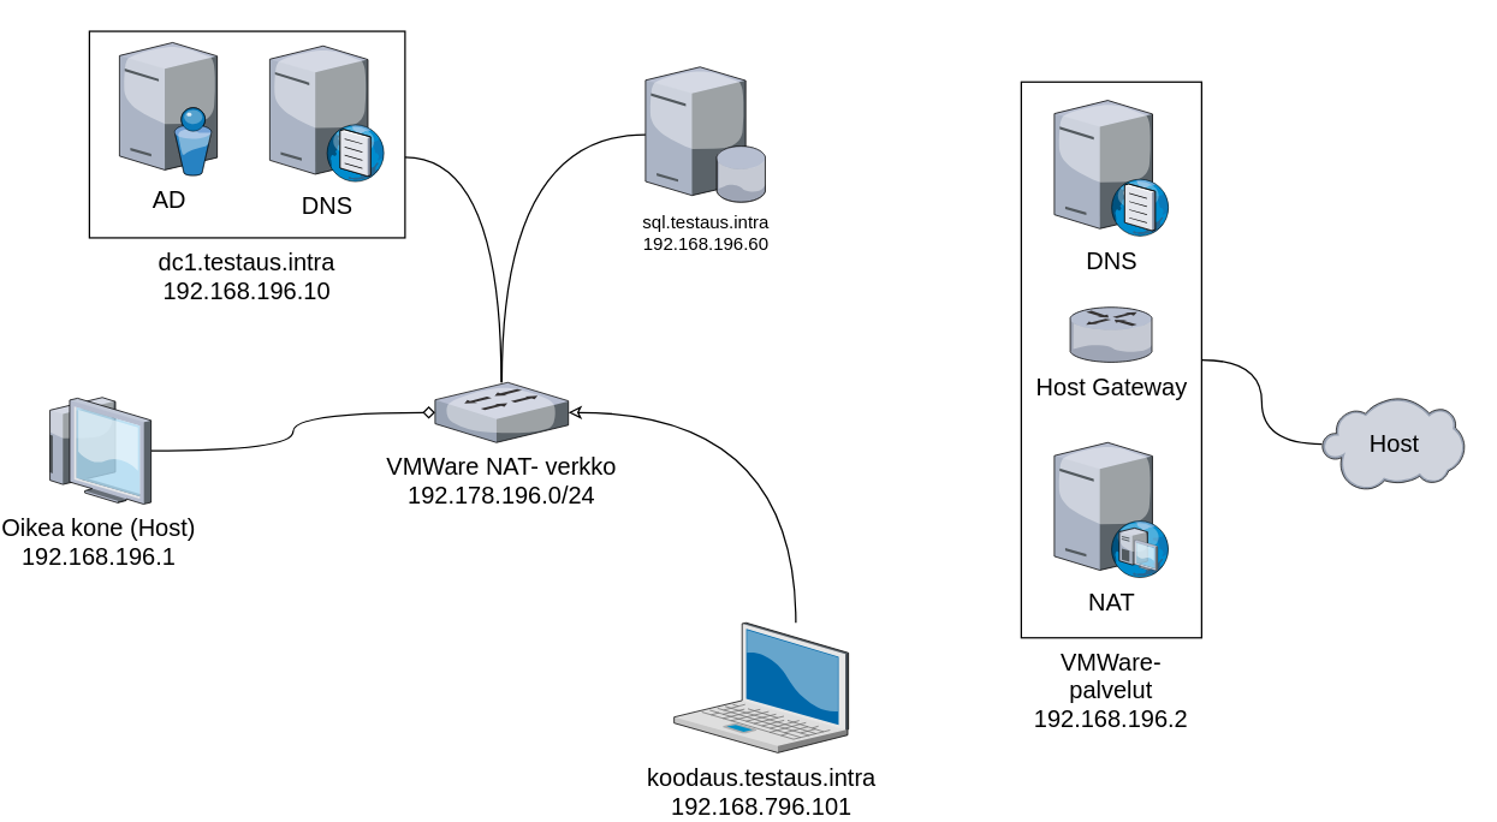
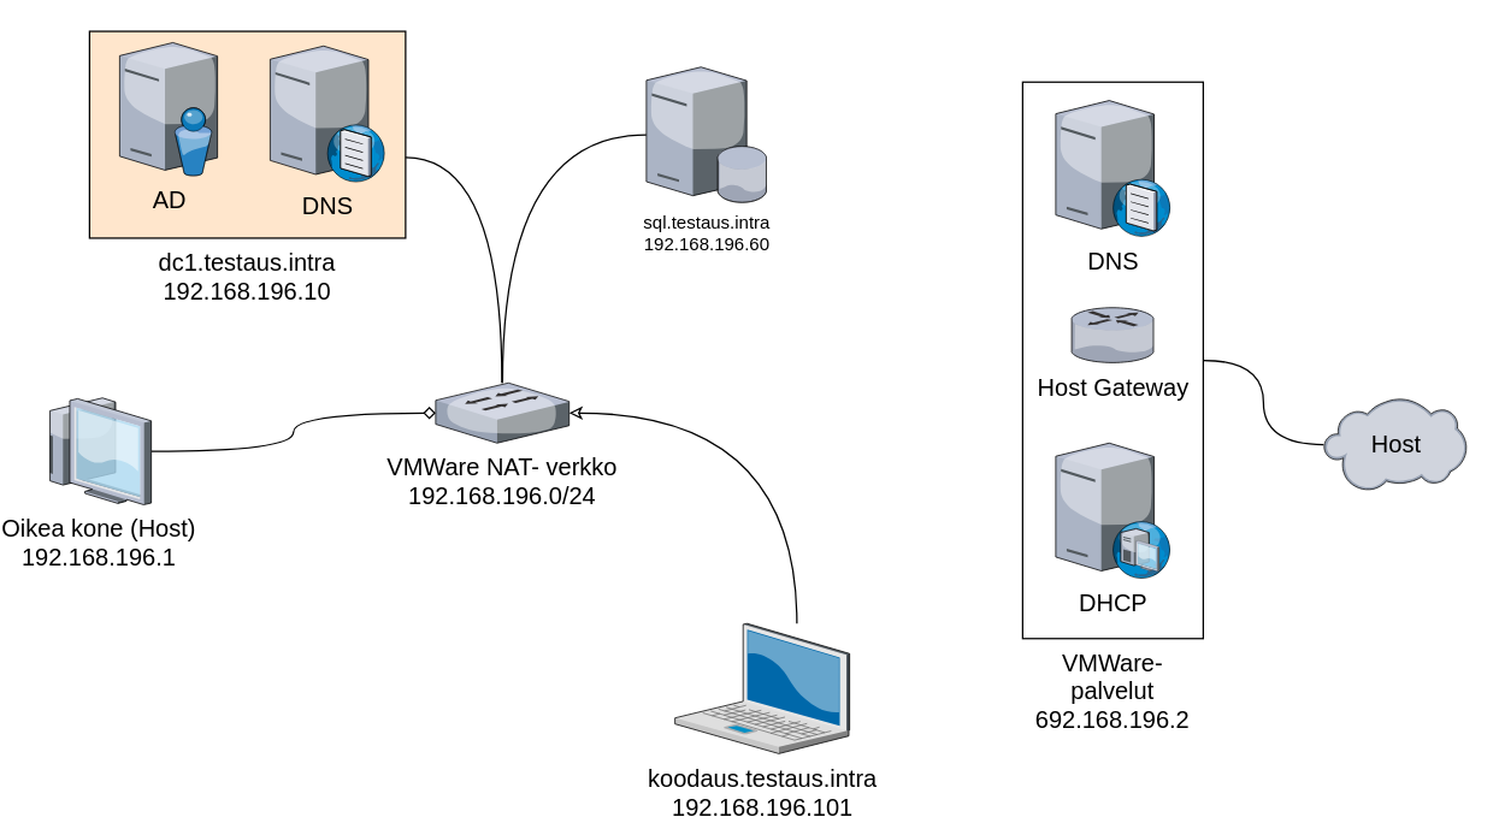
- <mxCell id="12" value="dc1.testaus.intra&lt;br&gt;192.168.196.10" style="rounded=0;whiteSpace=wrap;html=1;fontSize=16;labelPosition=center;verticalLabelPosition=bottom;align=center;verticalAlign=top;" vertex="1" parent="11"><mxGeometry width="210" height="137.5" as="geometry" /></mxCell>
+ <mxCell id="12" value="dc1.testaus.intra&lt;br&gt;192.168.196.10" style="rounded=0;whiteSpace=wrap;html=1;fontSize=16;labelPosition=center;verticalLabelPosition=bottom;align=center;verticalAlign=top;fillColor=#ffe6cc;" vertex="1" parent="11"><mxGeometry width="210" height="137.5" as="geometry" /></mxCell>
- <mxCell id="15" value="VMWare NAT- verkko&lt;br&gt;192.178.196.0/24&lt;br&gt;" style="verticalLabelPosition=bottom;aspect=fixed;html=1;verticalAlign=top;strokeColor=none;align=center;outlineConnect=0;shape=mxgraph.citrix.switch;fontSize=16;" vertex="1" parent="1"><mxGeometry x="280" y="254" width="88.67" height="40" as="geometry" /></mxCell>
+ <mxCell id="15" value="VMWare NAT- verkko&lt;br&gt;192.168.196.0/24&lt;br&gt;" style="verticalLabelPosition=bottom;aspect=fixed;html=1;verticalAlign=top;strokeColor=none;align=center;outlineConnect=0;shape=mxgraph.citrix.switch;fontSize=16;" vertex="1" parent="1"><mxGeometry x="280" y="254" width="88.67" height="40" as="geometry" /></mxCell>
- <mxCell id="10" value="NAT" style="verticalLabelPosition=bottom;aspect=fixed;html=1;verticalAlign=top;strokeColor=none;align=center;outlineConnect=0;shape=mxgraph.citrix.dhcp_server;fontSize=16;" vertex="1" parent="6"><mxGeometry x="22" y="240" width="76" height="90" as="geometry" /></mxCell>
+ <mxCell id="10" value="DHCP" style="verticalLabelPosition=bottom;aspect=fixed;html=1;verticalAlign=top;strokeColor=none;align=center;outlineConnect=0;shape=mxgraph.citrix.dhcp_server;fontSize=16;" vertex="1" parent="6"><mxGeometry x="22" y="240" width="76" height="90" as="geometry" /></mxCell>
- <mxCell id="7" value="VMWare-palvelut&lt;br&gt;192.168.196.2" style="rounded=0;whiteSpace=wrap;html=1;fontSize=16;labelPosition=center;verticalLabelPosition=bottom;align=center;verticalAlign=top;" vertex="1" parent="6"><mxGeometry width="120" height="370" as="geometry" /></mxCell>
+ <mxCell id="7" value="VMWare-palvelut&lt;br&gt;692.168.196.2" style="rounded=0;whiteSpace=wrap;html=1;fontSize=16;labelPosition=center;verticalLabelPosition=bottom;align=center;verticalAlign=top;" vertex="1" parent="6"><mxGeometry width="120" height="370" as="geometry" /></mxCell>
- <mxCell id="19" value="koodaus.testaus.intra&lt;br&gt;192.168.796.101" style="verticalLabelPosition=bottom;aspect=fixed;html=1;verticalAlign=top;strokeColor=none;align=center;outlineConnect=0;shape=mxgraph.citrix.laptop_2;fontSize=16;" vertex="1" parent="1"><mxGeometry x="439" y="414" width="116" height="86.5" as="geometry" /></mxCell>
+ <mxCell id="19" value="koodaus.testaus.intra&lt;br&gt;192.168.196.101" style="verticalLabelPosition=bottom;aspect=fixed;html=1;verticalAlign=top;strokeColor=none;align=center;outlineConnect=0;shape=mxgraph.citrix.laptop_2;fontSize=16;" vertex="1" parent="1"><mxGeometry x="439" y="414" width="116" height="86.5" as="geometry" /></mxCell>
